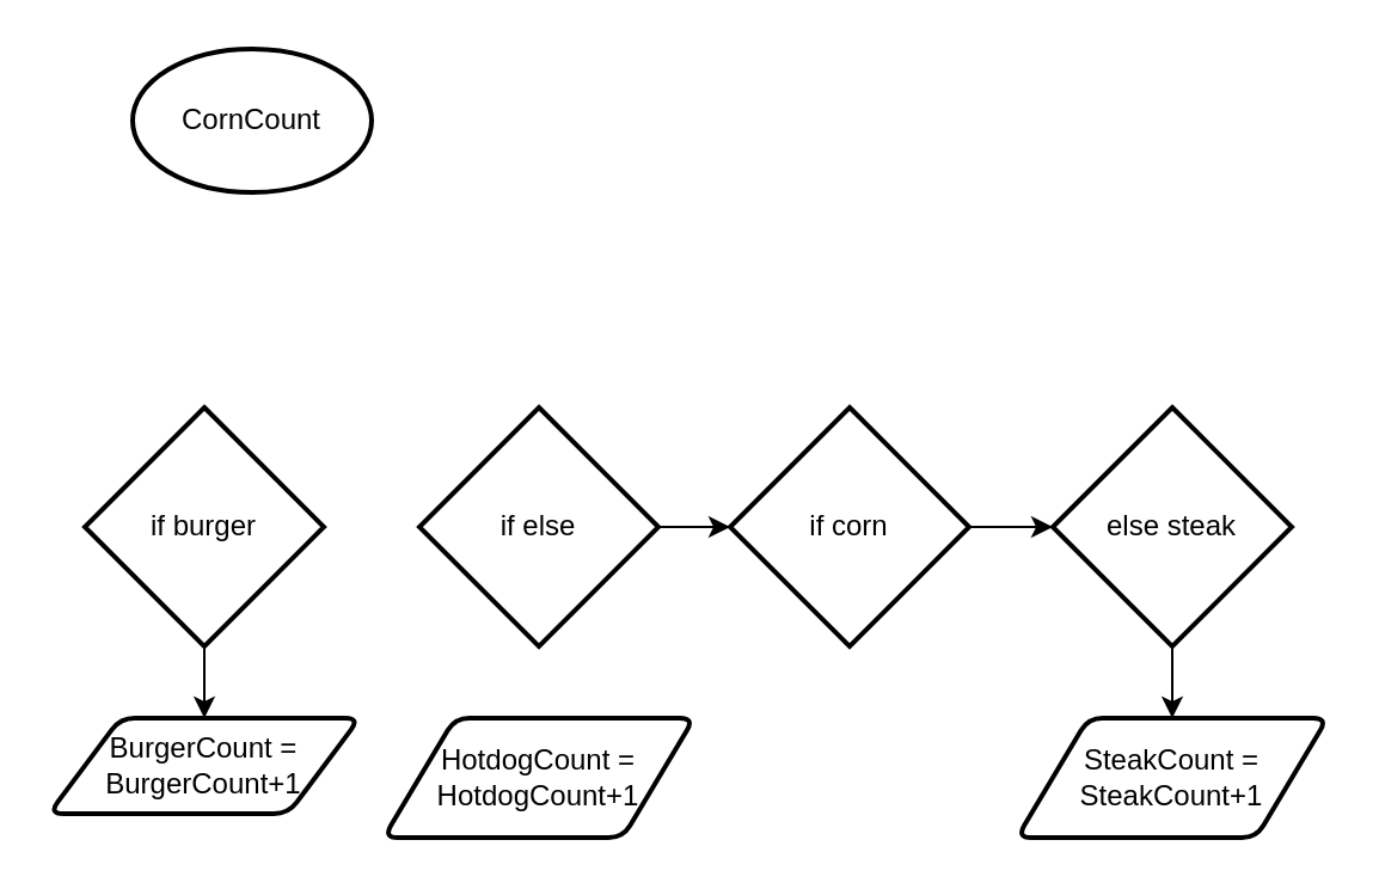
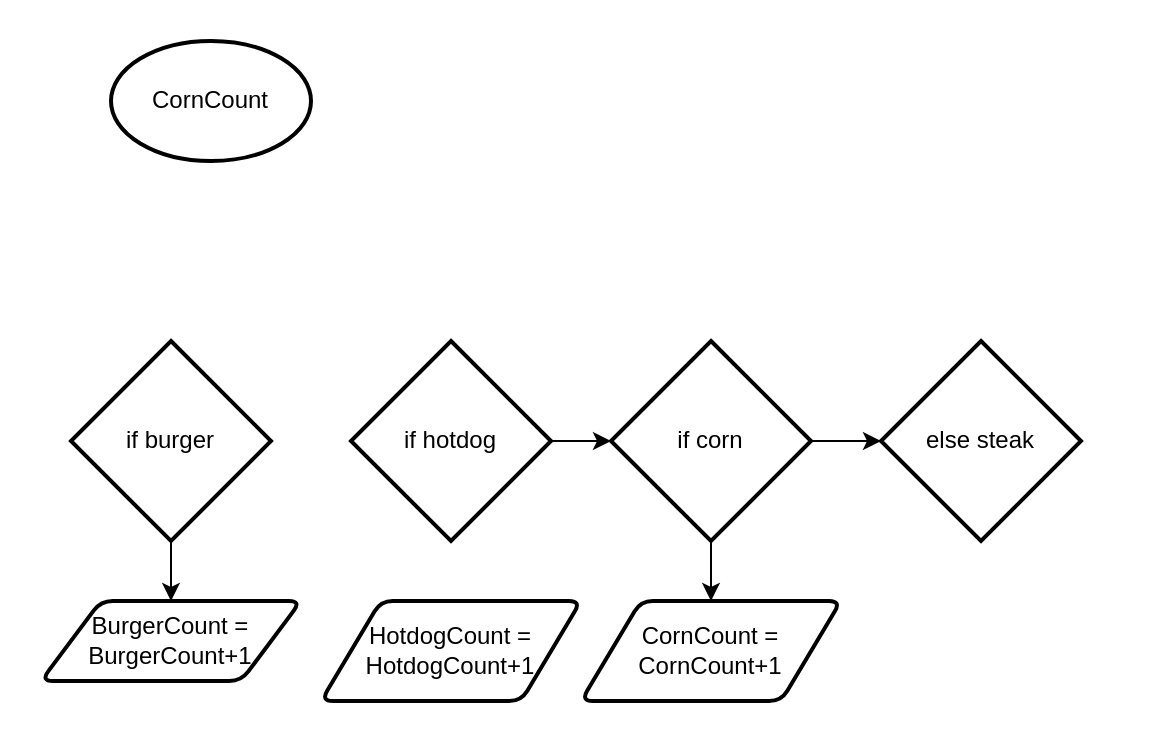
- <mxCell id="9" value="if else" style="strokeWidth=2;html=1;shape=mxgraph.flowchart.decision;whiteSpace=wrap;" vertex="1" parent="1"><mxGeometry x="175" y="170" width="100" height="100" as="geometry" /></mxCell>
+ <mxCell id="9" value="if hotdog" style="strokeWidth=2;html=1;shape=mxgraph.flowchart.decision;whiteSpace=wrap;" vertex="1" parent="1"><mxGeometry x="175" y="170" width="100" height="100" as="geometry" /></mxCell>
+ <mxCell id="6" value="" style="edgeStyle=orthogonalEdgeStyle;rounded=0;orthogonalLoop=1;jettySize=auto;html=1;" edge="1" parent="1" source="7" target="12"><mxGeometry relative="1" as="geometry" /></mxCell>
- <mxCell id="3" value="" style="edgeStyle=orthogonalEdgeStyle;rounded=0;orthogonalLoop=1;jettySize=auto;html=1;" edge="1" parent="1" source="4" target="13"><mxGeometry relative="1" as="geometry" /></mxCell>
+ <mxCell id="12" value="CornCount = CornCount+1" style="shape=parallelogram;html=1;strokeWidth=2;perimeter=parallelogramPerimeter;whiteSpace=wrap;rounded=1;arcSize=12;size=0.23;" vertex="1" parent="1"><mxGeometry x="290" y="300" width="130" height="50" as="geometry" /></mxCell>
- <mxCell id="13" value="SteakCount = SteakCount+1" style="shape=parallelogram;html=1;strokeWidth=2;perimeter=parallelogramPerimeter;whiteSpace=wrap;rounded=1;arcSize=12;size=0.23;" vertex="1" parent="1"><mxGeometry x="425" y="300" width="130" height="50" as="geometry" /></mxCell>
